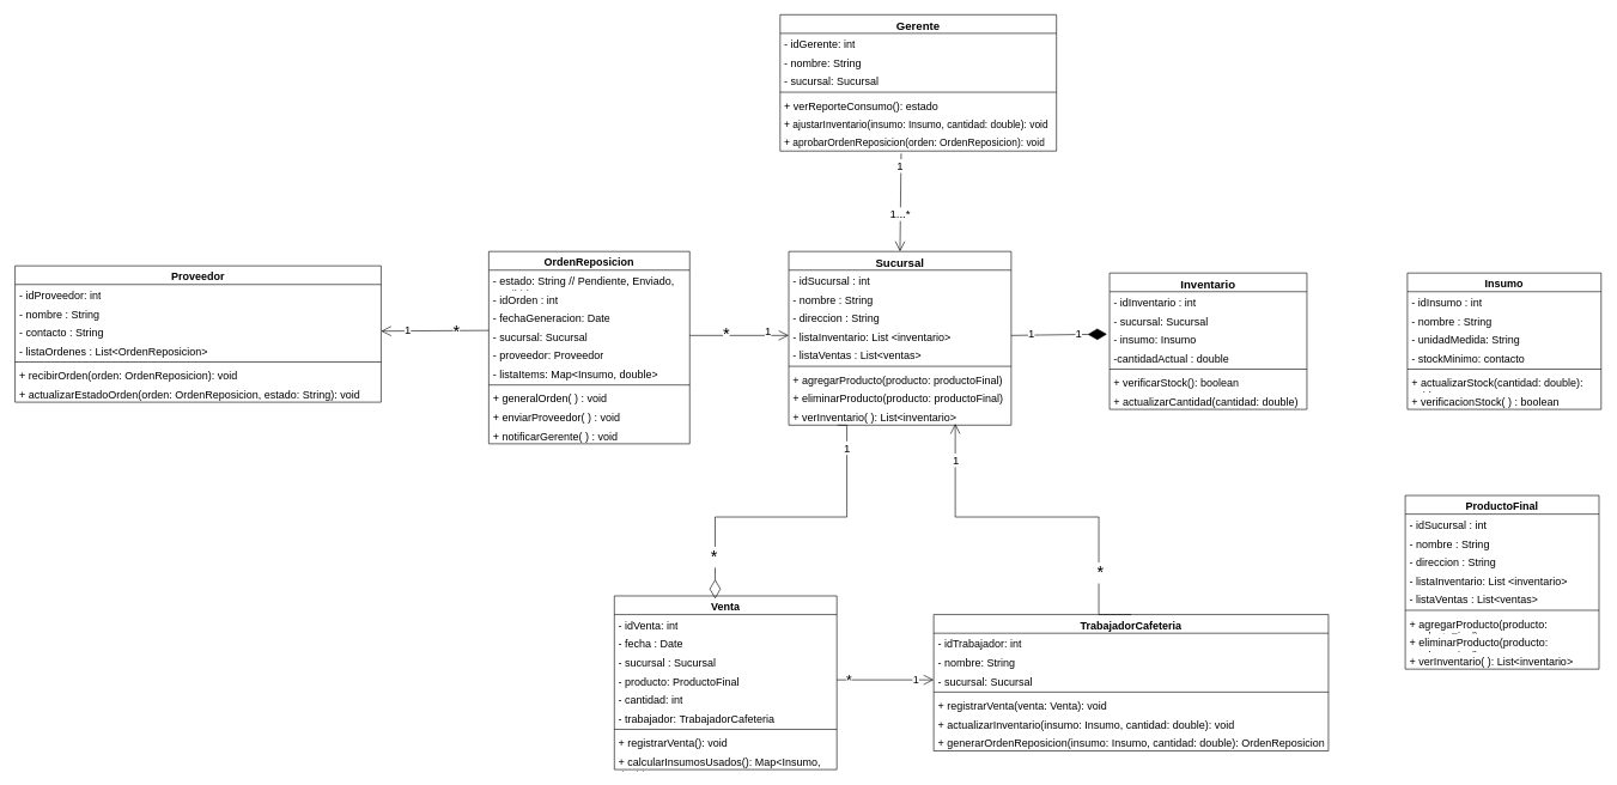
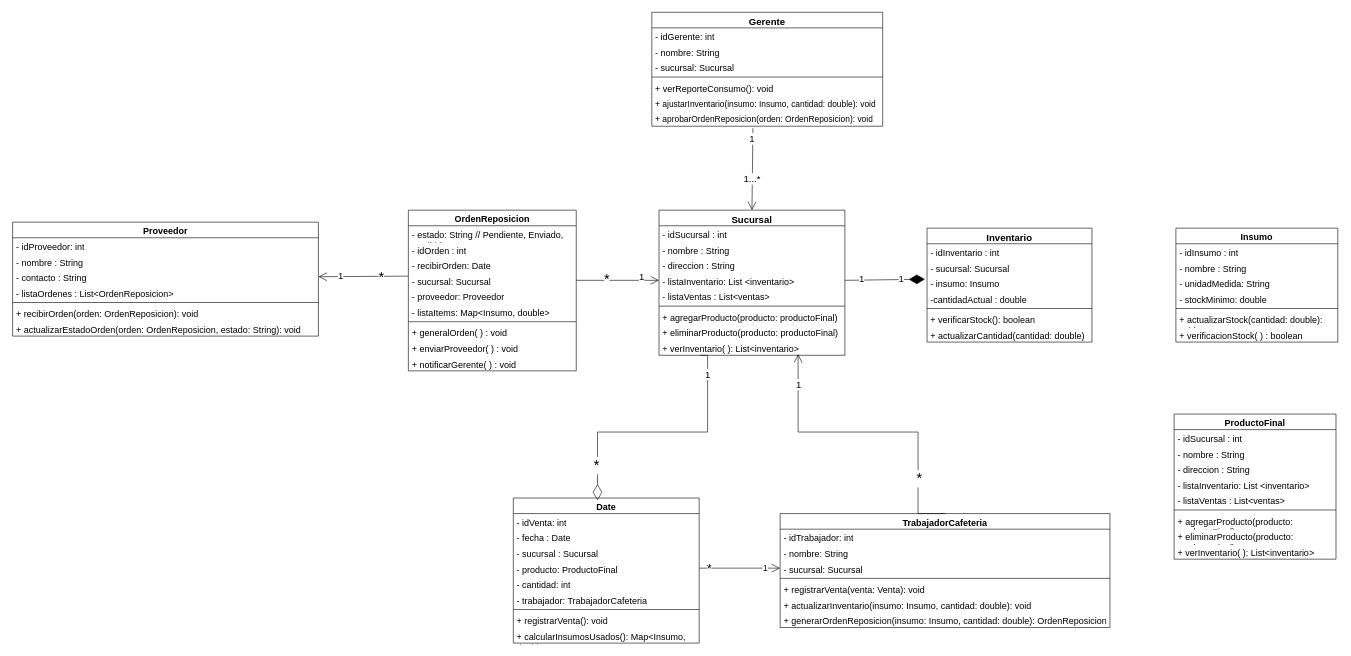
- <mxCell id="72" value="&lt;font style=&quot;font-size: 15px;&quot;&gt;+ verReporteConsumo(): estado&lt;/font&gt;" style="text;strokeColor=none;fillColor=none;align=left;verticalAlign=top;spacingLeft=4;spacingRight=4;overflow=hidden;rotatable=0;points=[[0,0.5],[1,0.5]];portConstraint=eastwest;whiteSpace=wrap;html=1;" vertex="1" parent="67"><mxGeometry y="112" width="385" height="26" as="geometry" /></mxCell>
+ <mxCell id="72" value="&lt;font style=&quot;font-size: 15px;&quot;&gt;+ verReporteConsumo(): void&lt;/font&gt;" style="text;strokeColor=none;fillColor=none;align=left;verticalAlign=top;spacingLeft=4;spacingRight=4;overflow=hidden;rotatable=0;points=[[0,0.5],[1,0.5]];portConstraint=eastwest;whiteSpace=wrap;html=1;" vertex="1" parent="67"><mxGeometry y="112" width="385" height="26" as="geometry" /></mxCell>
- <mxCell id="41" value="&lt;font&gt;- fechaGeneracion: Date&lt;/font&gt;" style="text;strokeColor=none;fillColor=none;align=left;verticalAlign=top;spacingLeft=4;spacingRight=4;overflow=hidden;rotatable=0;points=[[0,0.5],[1,0.5]];portConstraint=eastwest;whiteSpace=wrap;html=1;fontSize=15;" vertex="1" parent="38"><mxGeometry y="78" width="280" height="26" as="geometry" /></mxCell>
+ <mxCell id="41" value="&lt;font&gt;- recibirOrden: Date&lt;/font&gt;" style="text;strokeColor=none;fillColor=none;align=left;verticalAlign=top;spacingLeft=4;spacingRight=4;overflow=hidden;rotatable=0;points=[[0,0.5],[1,0.5]];portConstraint=eastwest;whiteSpace=wrap;html=1;fontSize=15;" vertex="1" parent="38"><mxGeometry y="78" width="280" height="26" as="geometry" /></mxCell>
- <mxCell id="26" value="&lt;font&gt;- stockMinimo: contacto&lt;/font&gt;" style="text;strokeColor=none;fillColor=none;align=left;verticalAlign=top;spacingLeft=4;spacingRight=4;overflow=hidden;rotatable=0;points=[[0,0.5],[1,0.5]];portConstraint=eastwest;whiteSpace=wrap;html=1;fontSize=15;" vertex="1" parent="22"><mxGeometry y="104" width="270" height="26" as="geometry" /></mxCell>
+ <mxCell id="26" value="&lt;font&gt;- stockMinimo: double&lt;/font&gt;" style="text;strokeColor=none;fillColor=none;align=left;verticalAlign=top;spacingLeft=4;spacingRight=4;overflow=hidden;rotatable=0;points=[[0,0.5],[1,0.5]];portConstraint=eastwest;whiteSpace=wrap;html=1;fontSize=15;" vertex="1" parent="22"><mxGeometry y="104" width="270" height="26" as="geometry" /></mxCell>
- <mxCell id="57" value="&lt;font&gt;Venta&lt;/font&gt;" style="swimlane;fontStyle=1;align=center;verticalAlign=top;childLayout=stackLayout;horizontal=1;startSize=26;horizontalStack=0;resizeParent=1;resizeParentMax=0;resizeLast=0;collapsible=1;marginBottom=0;whiteSpace=wrap;html=1;flipH=1;fontSize=15;" vertex="1" parent="1"><mxGeometry x="855" y="830" width="310" height="242" as="geometry" /></mxCell>
+ <mxCell id="57" value="&lt;font&gt;Date&lt;/font&gt;" style="swimlane;fontStyle=1;align=center;verticalAlign=top;childLayout=stackLayout;horizontal=1;startSize=26;horizontalStack=0;resizeParent=1;resizeParentMax=0;resizeLast=0;collapsible=1;marginBottom=0;whiteSpace=wrap;html=1;flipH=1;fontSize=15;" vertex="1" parent="1"><mxGeometry x="855" y="830" width="310" height="242" as="geometry" /></mxCell>
